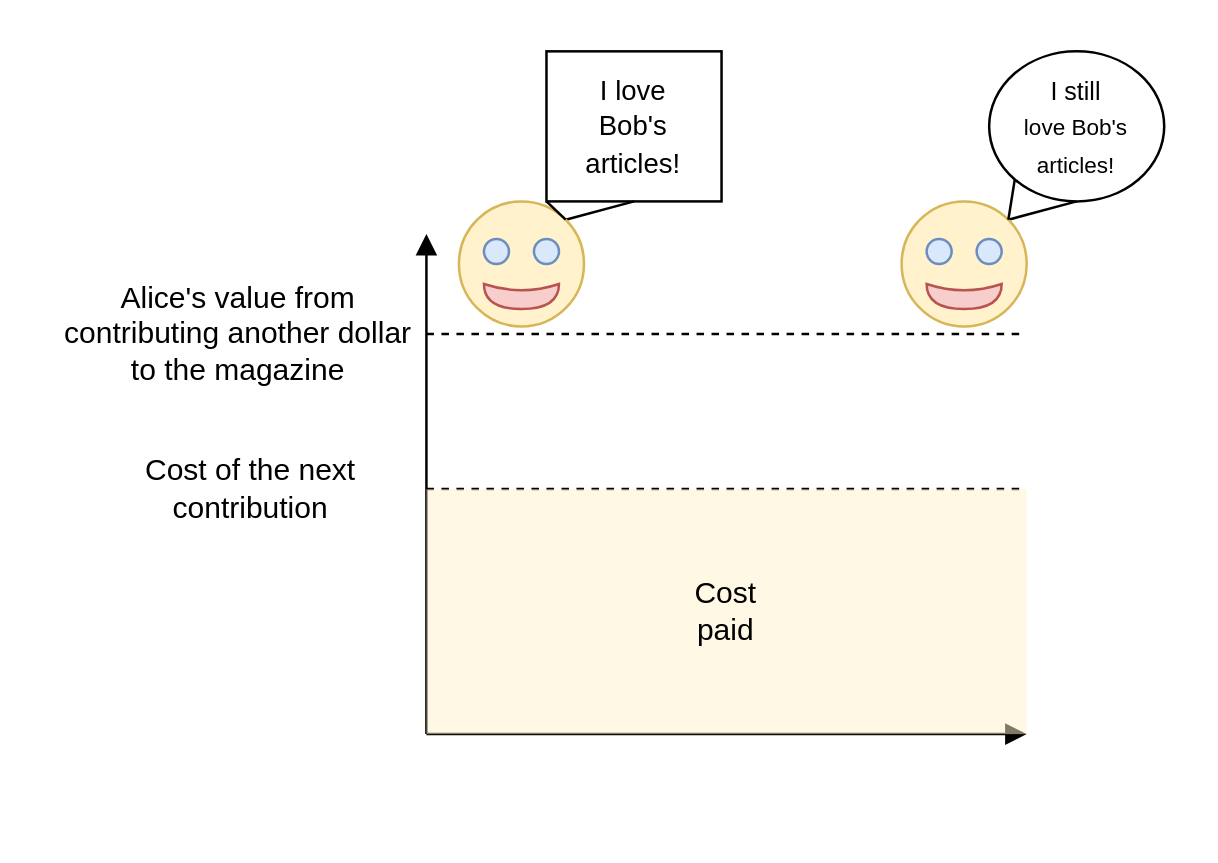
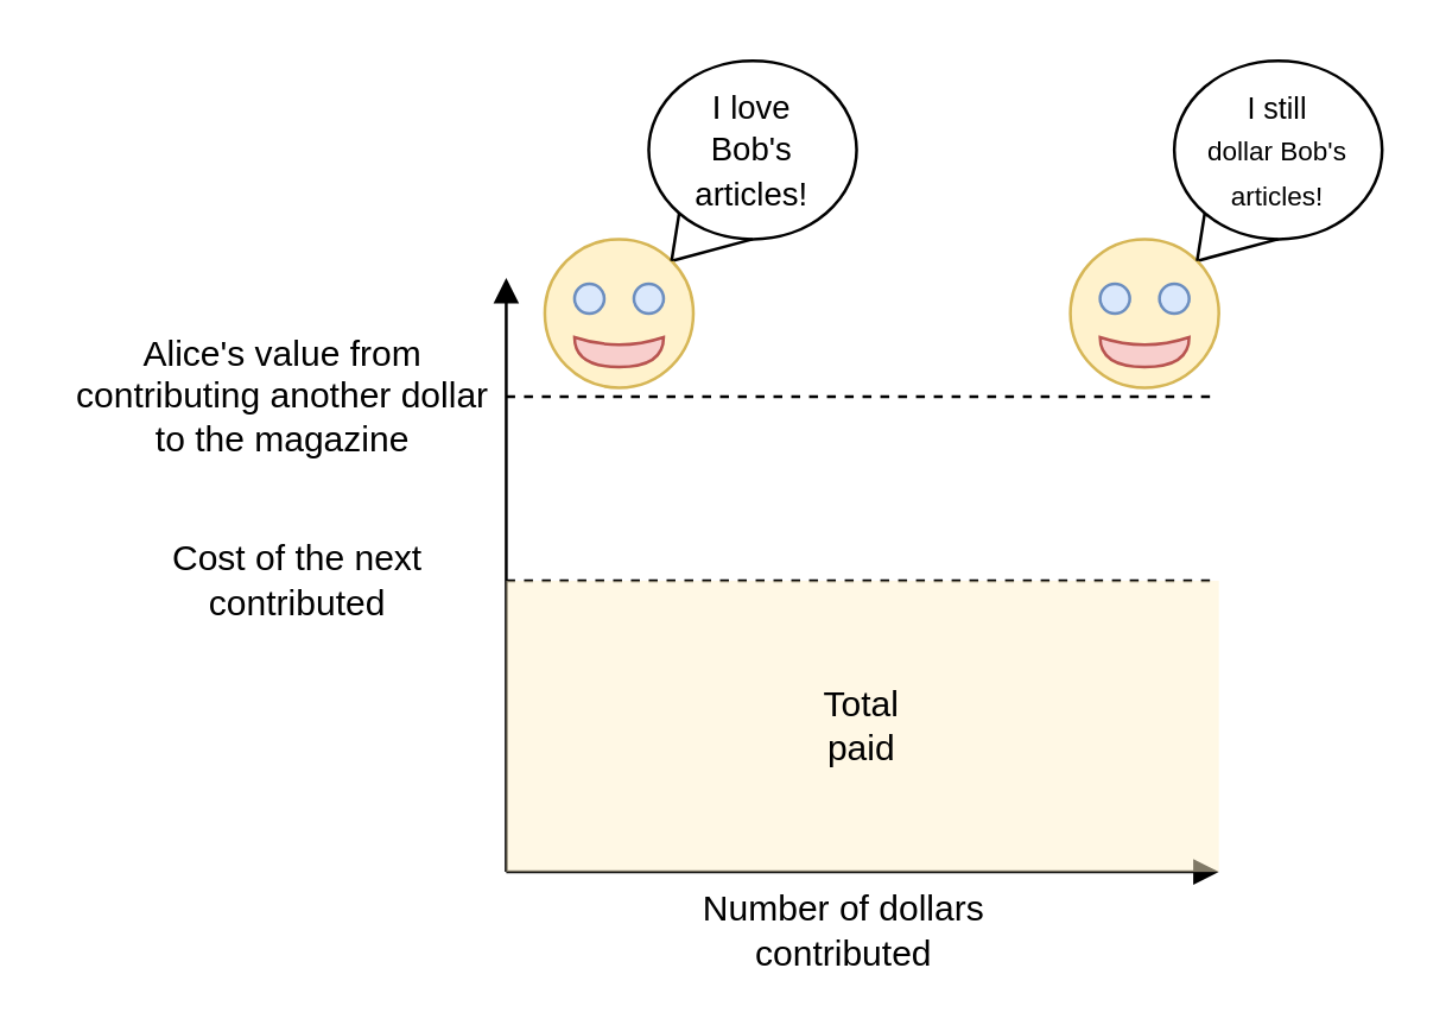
- <mxCell id="12" value="&lt;div&gt;&lt;font style=&quot;font-size: 11px&quot;&gt;I love&lt;/font&gt;&lt;/div&gt;&lt;div&gt;&lt;font style=&quot;font-size: 11px&quot;&gt;Bob's articles!&lt;/font&gt;&lt;/div&gt;" style="whiteSpace=wrap;html=1;fillColor=none;rounded=0;" parent="1" vertex="1"><mxGeometry x="218" y="20" width="70" height="60" as="geometry" /></mxCell>
+ <mxCell id="12" value="&lt;div&gt;&lt;font style=&quot;font-size: 11px&quot;&gt;I love&lt;/font&gt;&lt;/div&gt;&lt;div&gt;&lt;font style=&quot;font-size: 11px&quot;&gt;Bob's articles!&lt;/font&gt;&lt;/div&gt;" style="ellipse;whiteSpace=wrap;html=1;fillColor=none;" parent="1" vertex="1"><mxGeometry x="218" y="20" width="70" height="60" as="geometry" /></mxCell>
- <mxCell id="23" value="&lt;div&gt;&lt;font style=&quot;font-size: 10px&quot;&gt;I still&lt;/font&gt;&lt;/div&gt;&lt;div&gt;&lt;font style=&quot;font-size: 9px&quot; size=&quot;3&quot;&gt;love Bob's articles!&lt;/font&gt;&lt;/div&gt;" style="ellipse;whiteSpace=wrap;html=1;fillColor=none;" vertex="1" parent="1"><mxGeometry x="395" y="20" width="70" height="60" as="geometry" /></mxCell>
+ <mxCell id="23" value="&lt;div&gt;&lt;font style=&quot;font-size: 10px&quot;&gt;I still&lt;/font&gt;&lt;/div&gt;&lt;div&gt;&lt;font style=&quot;font-size: 9px&quot; size=&quot;3&quot;&gt;dollar Bob's articles!&lt;/font&gt;&lt;/div&gt;" style="ellipse;whiteSpace=wrap;html=1;fillColor=none;" vertex="1" parent="1"><mxGeometry x="395" y="20" width="70" height="60" as="geometry" /></mxCell>
- <mxCell id="14" value="Cost of the next contribution" style="text;html=1;strokeColor=none;fillColor=none;align=center;verticalAlign=middle;whiteSpace=wrap;rounded=0;" parent="1" vertex="1"><mxGeometry x="30" y="185" width="140" height="20" as="geometry" /></mxCell>
+ <mxCell id="14" value="Cost of the next contributed" style="text;html=1;strokeColor=none;fillColor=none;align=center;verticalAlign=middle;whiteSpace=wrap;rounded=0;" parent="1" vertex="1"><mxGeometry x="30" y="185" width="140" height="20" as="geometry" /></mxCell>
- <mxCell id="16" value="&lt;div&gt;Cost&lt;/div&gt;&lt;div&gt;paid&lt;br&gt;&lt;/div&gt;" style="rounded=0;whiteSpace=wrap;html=1;fillColor=#fff2cc;strokeColor=none;opacity=50;" parent="1" vertex="1"><mxGeometry x="170" y="195" width="240" height="98" as="geometry" /></mxCell>
+ <mxCell id="16" value="&lt;div&gt;Total&lt;/div&gt;&lt;div&gt;paid&lt;br&gt;&lt;/div&gt;" style="rounded=0;whiteSpace=wrap;html=1;fillColor=#fff2cc;strokeColor=none;opacity=50;" parent="1" vertex="1"><mxGeometry x="170" y="195" width="240" height="98" as="geometry" /></mxCell>
+ <mxCell id="13" value="Number of dollars contributed" style="text;html=1;strokeColor=none;fillColor=none;align=center;verticalAlign=middle;whiteSpace=wrap;rounded=0;" parent="1" vertex="1"><mxGeometry x="218" y="303" width="132" height="20" as="geometry" /></mxCell>
